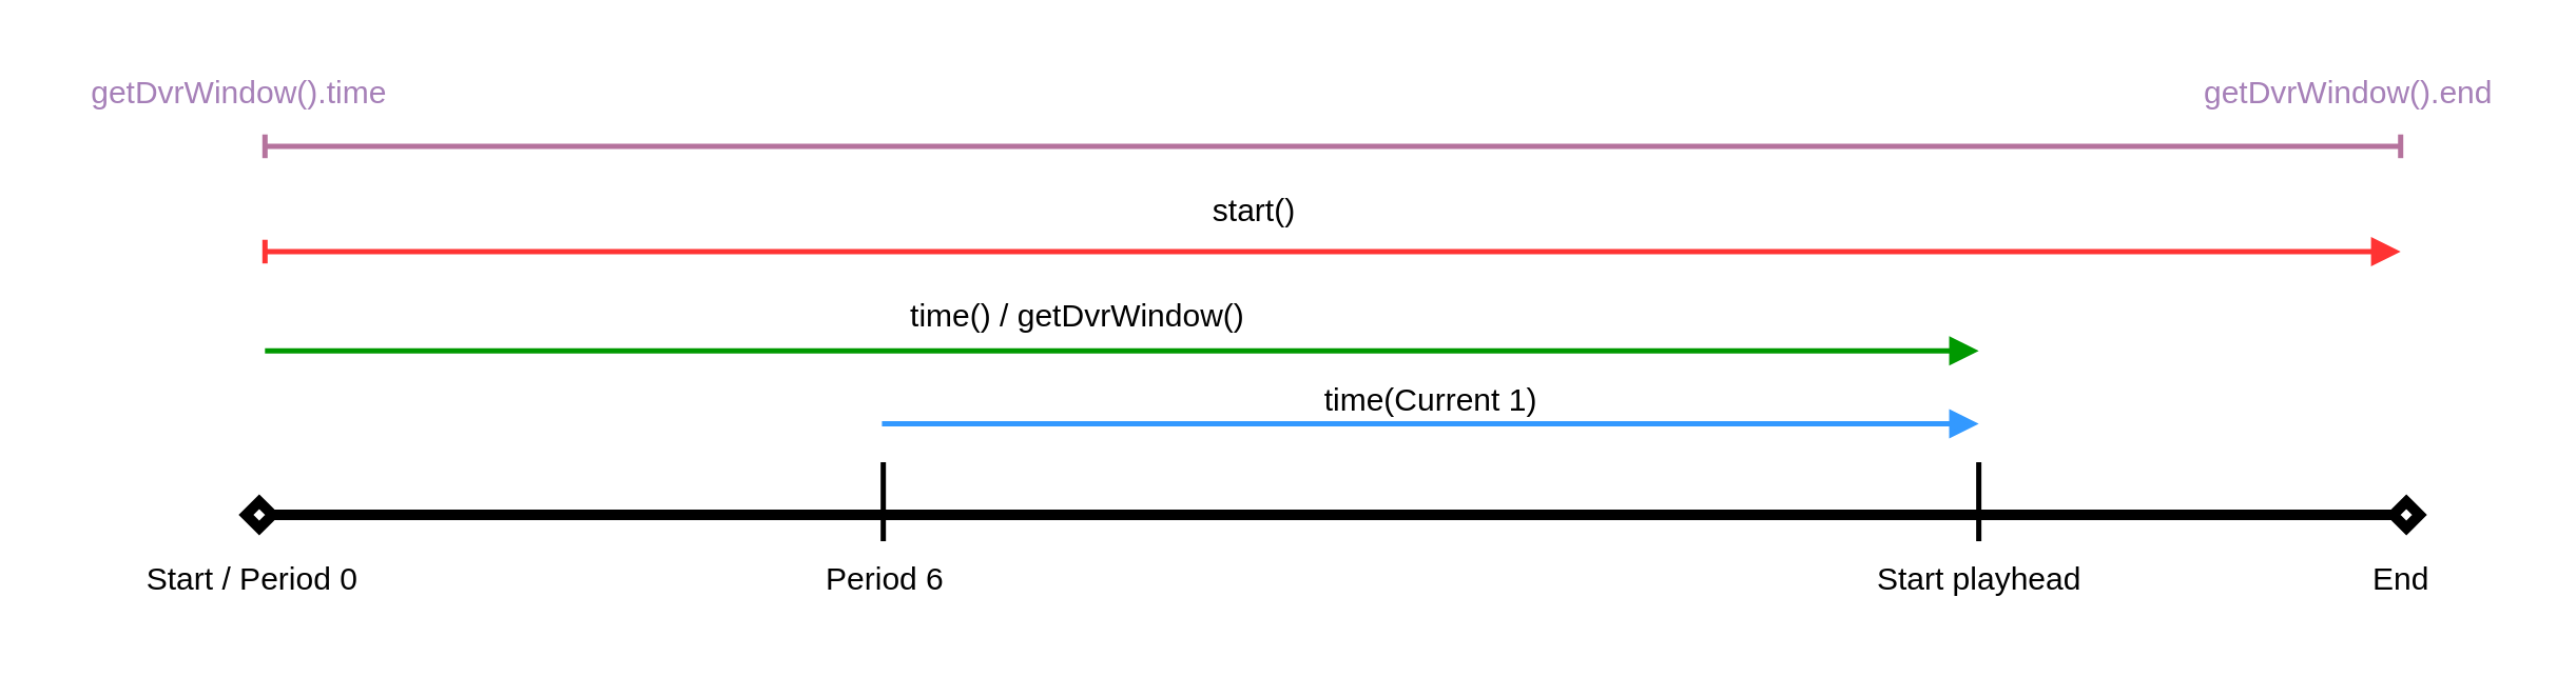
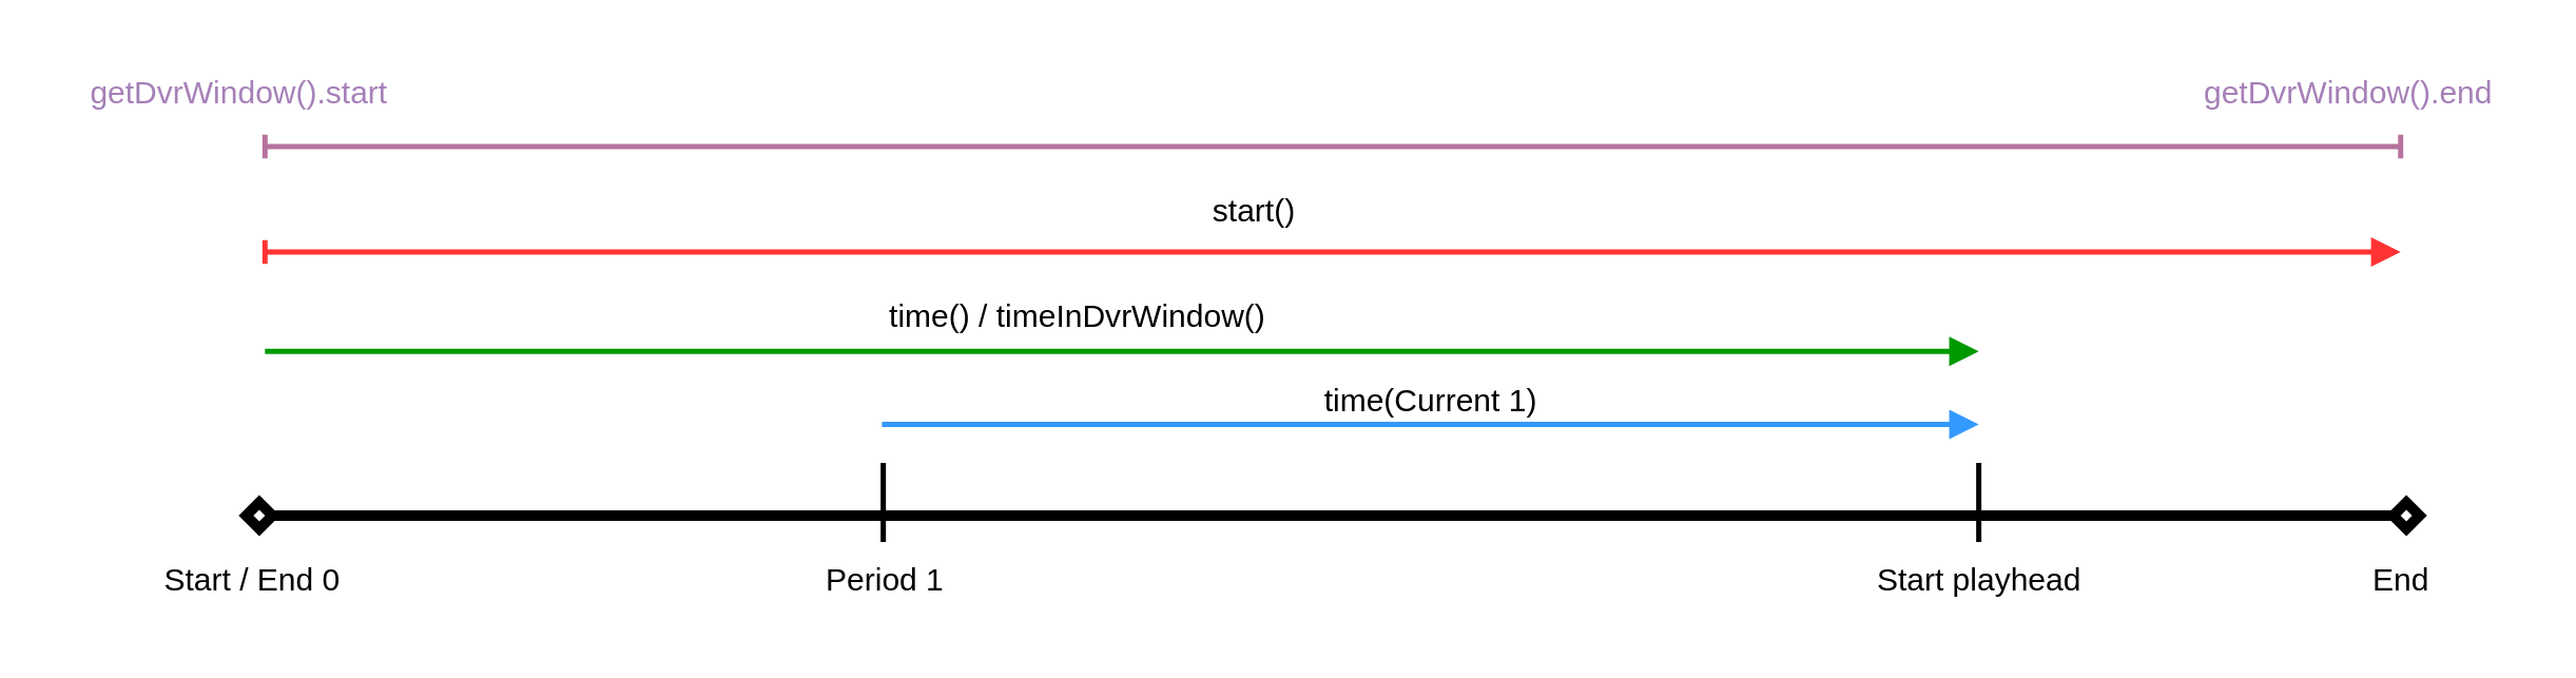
- <mxCell id="20" value="&lt;font color=&quot;#a680b8&quot;&gt;getDvrWindow().time&lt;/font&gt;" style="text;html=1;align=center;verticalAlign=middle;resizable=0;points=[];autosize=1;strokeColor=none;fillColor=none;" parent="1" vertex="1"><mxGeometry x="20" y="20" width="140" height="30" as="geometry" /></mxCell>
+ <mxCell id="20" value="&lt;font color=&quot;#a680b8&quot;&gt;getDvrWindow().start&lt;/font&gt;" style="text;html=1;align=center;verticalAlign=middle;resizable=0;points=[];autosize=1;strokeColor=none;fillColor=none;" parent="1" vertex="1"><mxGeometry x="20" y="20" width="140" height="30" as="geometry" /></mxCell>
- <mxCell id="14" value="time() / getDvrWindow()" style="text;html=1;align=center;verticalAlign=middle;resizable=0;points=[];autosize=1;strokeColor=none;fillColor=none;" parent="12" vertex="1"><mxGeometry x="222.84" width="170" height="30" as="geometry" /></mxCell>
+ <mxCell id="14" value="time() / timeInDvrWindow()" style="text;html=1;align=center;verticalAlign=middle;resizable=0;points=[];autosize=1;strokeColor=none;fillColor=none;" parent="12" vertex="1"><mxGeometry x="222.84" width="170" height="30" as="geometry" /></mxCell>
- <mxCell id="3" value="Start / Period 0" style="text;html=1;align=center;verticalAlign=middle;resizable=0;points=[];autosize=1;strokeColor=none;fillColor=none;" parent="1" vertex="1"><mxGeometry x="45" y="205" width="100" height="30" as="geometry" /></mxCell>
+ <mxCell id="3" value="Start / End 0" style="text;html=1;align=center;verticalAlign=middle;resizable=0;points=[];autosize=1;strokeColor=none;fillColor=none;" parent="1" vertex="1"><mxGeometry x="45" y="205" width="100" height="30" as="geometry" /></mxCell>
- <mxCell id="4" value="Period 6" style="text;html=1;align=center;verticalAlign=middle;resizable=0;points=[];autosize=1;strokeColor=none;fillColor=none;" parent="1" vertex="1"><mxGeometry x="300" y="205" width="70" height="30" as="geometry" /></mxCell>
+ <mxCell id="4" value="Period 1" style="text;html=1;align=center;verticalAlign=middle;resizable=0;points=[];autosize=1;strokeColor=none;fillColor=none;" parent="1" vertex="1"><mxGeometry x="300" y="205" width="70" height="30" as="geometry" /></mxCell>
